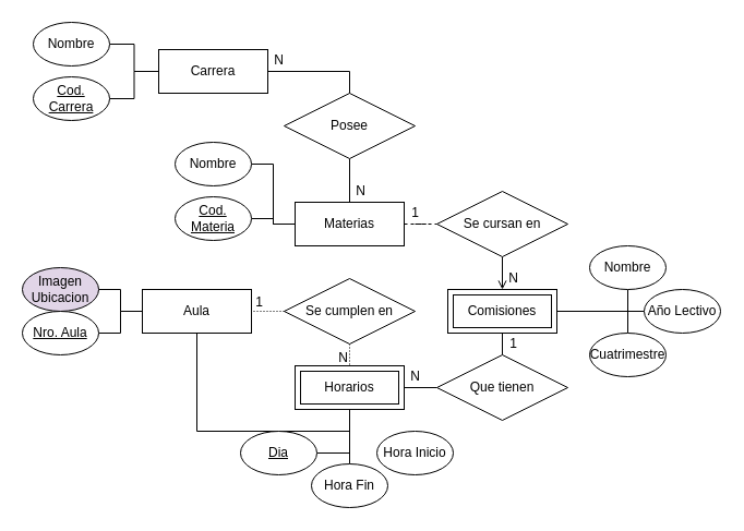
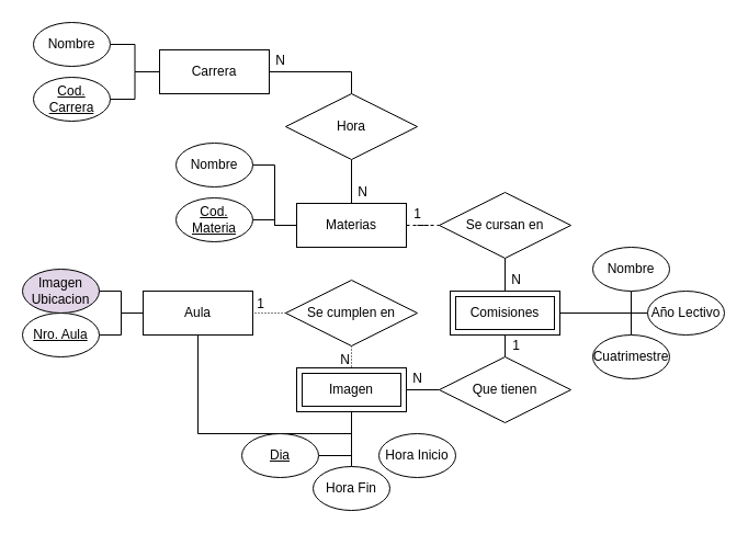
- <mxCell id="3" value="Posee" style="shape=rhombus;perimeter=rhombusPerimeter;whiteSpace=wrap;html=1;align=center;" vertex="1" parent="1"><mxGeometry x="260" y="85" width="120" height="60" as="geometry" /></mxCell>
+ <mxCell id="3" value="Hora" style="shape=rhombus;perimeter=rhombusPerimeter;whiteSpace=wrap;html=1;align=center;" vertex="1" parent="1"><mxGeometry x="260" y="85" width="120" height="60" as="geometry" /></mxCell>
- <mxCell id="27" style="edgeStyle=orthogonalEdgeStyle;rounded=0;orthogonalLoop=1;jettySize=auto;html=1;exitX=0.5;exitY=1;exitDx=0;exitDy=0;entryX=0.5;entryY=0;entryDx=0;entryDy=0;endArrow=open;endFill=0;" edge="1" parent="1" source="28" target="21"><mxGeometry relative="1" as="geometry" /></mxCell>
+ <mxCell id="27" style="edgeStyle=orthogonalEdgeStyle;rounded=0;orthogonalLoop=1;jettySize=auto;html=1;exitX=0.5;exitY=1;exitDx=0;exitDy=0;entryX=0.5;entryY=0;entryDx=0;entryDy=0;endArrow=none;endFill=0;" edge="1" parent="1" source="28" target="21"><mxGeometry relative="1" as="geometry" /></mxCell>
- <mxCell id="34" value="Horarios" style="shape=ext;margin=3;double=1;whiteSpace=wrap;html=1;align=center;" vertex="1" parent="1"><mxGeometry x="270" y="335" width="100" height="40" as="geometry" /></mxCell>
+ <mxCell id="34" value="Imagen" style="shape=ext;margin=3;double=1;whiteSpace=wrap;html=1;align=center;" vertex="1" parent="1"><mxGeometry x="270" y="335" width="100" height="40" as="geometry" /></mxCell>
